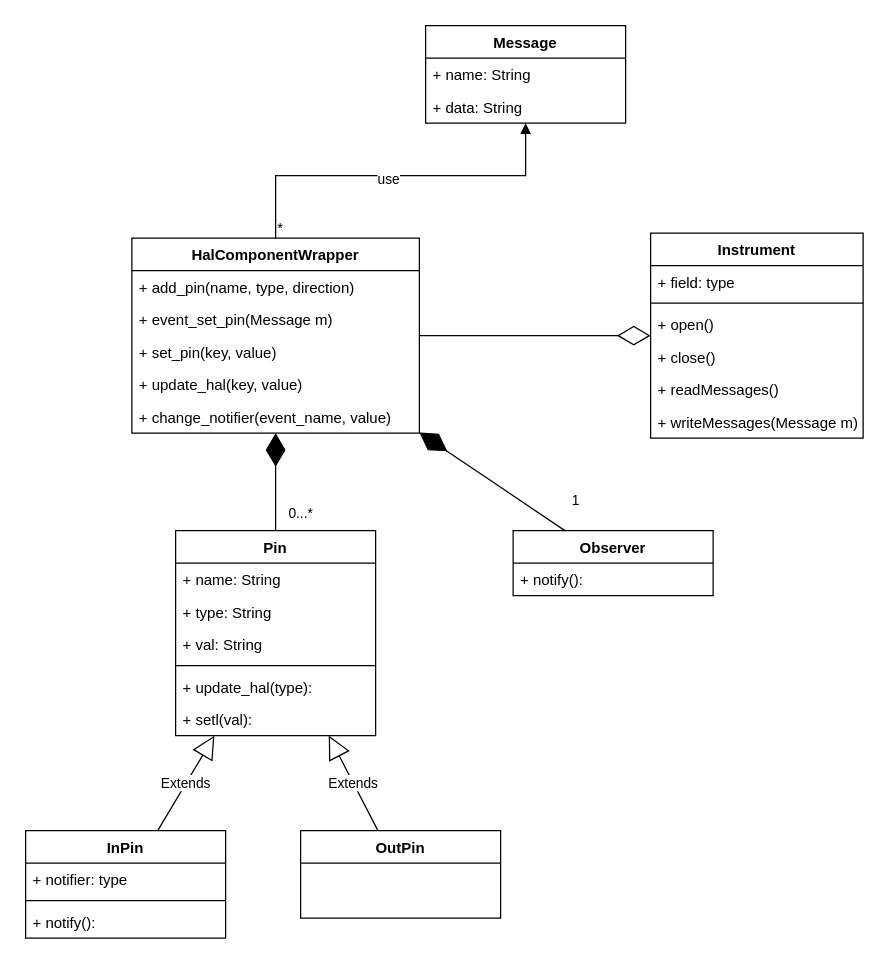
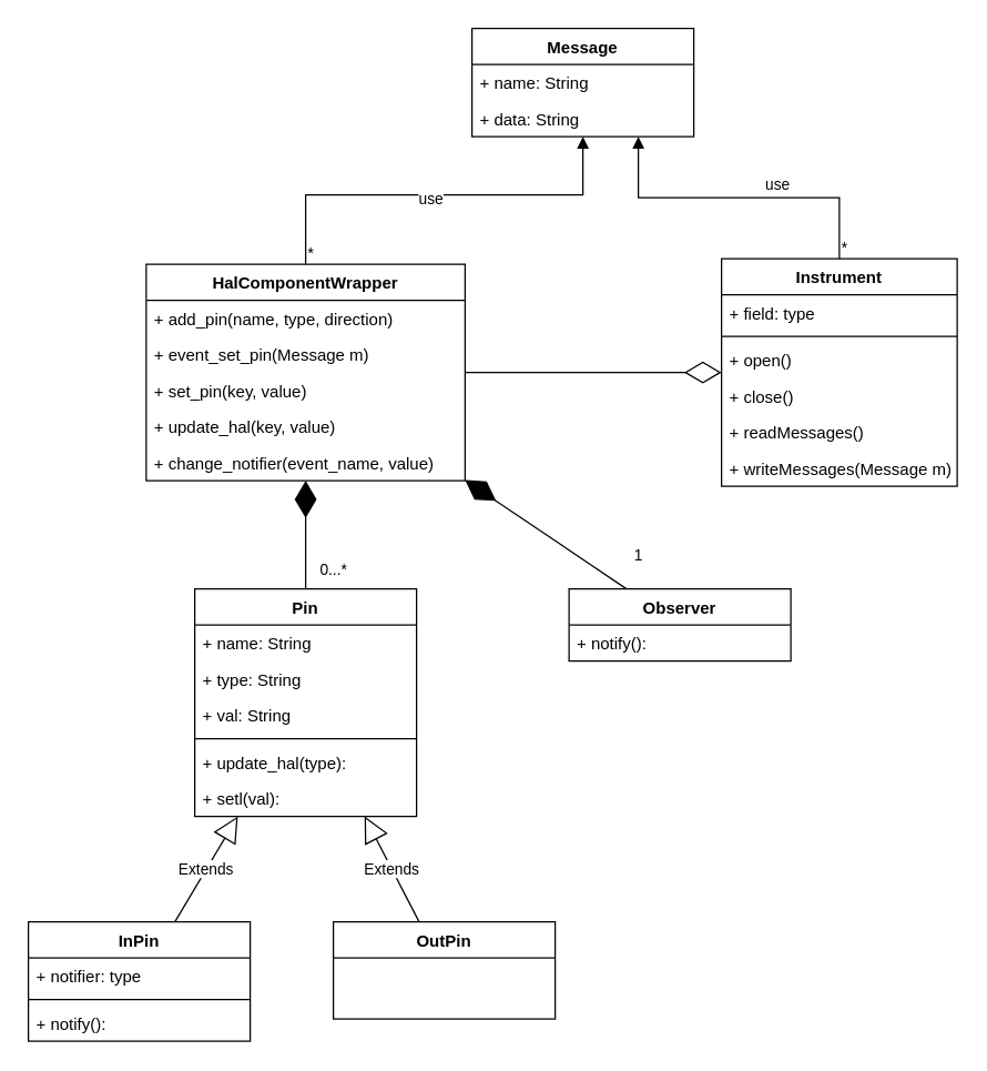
+ <mxCell id="39" value="use" style="endArrow=block;endFill=1;html=1;edgeStyle=orthogonalEdgeStyle;align=left;verticalAlign=top;rounded=0;exitX=0.5;exitY=0;exitDx=0;exitDy=0;" edge="1" parent="1" source="2" target="9"><mxGeometry x="-0.15" y="-22" relative="1" as="geometry"><mxPoint x="170" y="390" as="sourcePoint" /><mxPoint x="330" y="390" as="targetPoint" /><Array as="points"><mxPoint x="605" y="142" /><mxPoint x="460" y="142" /></Array><mxPoint as="offset" /></mxGeometry></mxCell>
+ <mxCell id="40" value="*" style="edgeLabel;resizable=0;html=1;align=left;verticalAlign=bottom;" connectable="0" vertex="1" parent="39"><mxGeometry x="-1" relative="1" as="geometry" /></mxCell>
